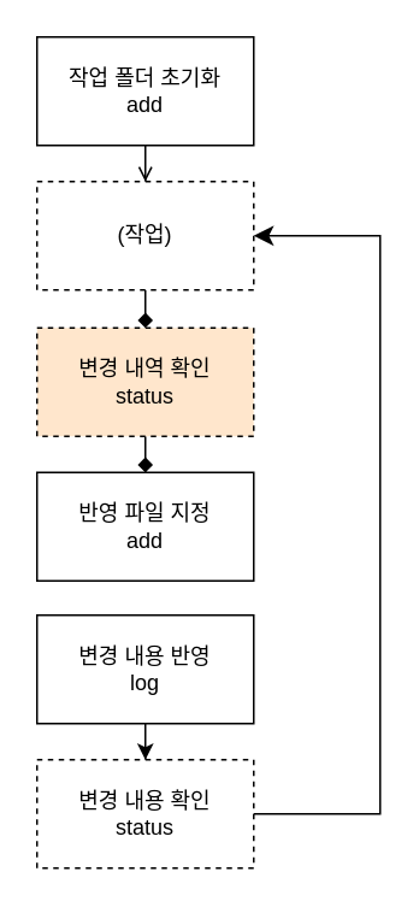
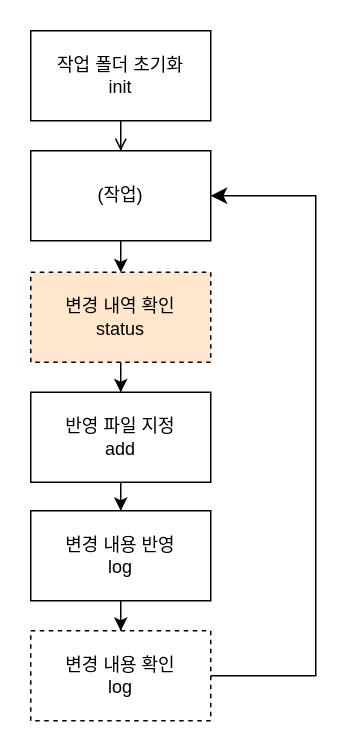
- <mxCell id="3" value="작업 폴더 초기화&lt;div&gt;add&lt;/div&gt;" style="rounded=0;whiteSpace=wrap;html=1;" vertex="1" parent="1"><mxGeometry x="20" y="20" width="120" height="60" as="geometry" /></mxCell>
+ <mxCell id="3" value="작업 폴더 초기화&lt;div&gt;init&lt;/div&gt;" style="rounded=0;whiteSpace=wrap;html=1;" vertex="1" parent="1"><mxGeometry x="20" y="20" width="120" height="60" as="geometry" /></mxCell>
- <mxCell id="5" value="(작업)" style="whiteSpace=wrap;html=1;rounded=0;dashed=1;" vertex="1" parent="1"><mxGeometry x="20" y="100" width="120" height="60" as="geometry" /></mxCell>
+ <mxCell id="5" value="(작업)" style="whiteSpace=wrap;html=1;rounded=0;" vertex="1" parent="1"><mxGeometry x="20" y="100" width="120" height="60" as="geometry" /></mxCell>
- <mxCell id="4" value="" style="edgeStyle=orthogonalEdgeStyle;rounded=0;orthogonalLoop=1;jettySize=auto;html=1;endArrow=diamond;" edge="1" parent="1" source="5" target="7"><mxGeometry relative="1" as="geometry" /></mxCell>
+ <mxCell id="4" value="" style="edgeStyle=orthogonalEdgeStyle;rounded=0;orthogonalLoop=1;jettySize=auto;html=1;" edge="1" parent="1" source="5" target="7"><mxGeometry relative="1" as="geometry" /></mxCell>
- <mxCell id="6" value="" style="edgeStyle=orthogonalEdgeStyle;rounded=0;orthogonalLoop=1;jettySize=auto;html=1;endArrow=diamond;" edge="1" parent="1" source="7" target="9"><mxGeometry relative="1" as="geometry" /></mxCell>
+ <mxCell id="6" value="" style="edgeStyle=orthogonalEdgeStyle;rounded=0;orthogonalLoop=1;jettySize=auto;html=1;" edge="1" parent="1" source="7" target="9"><mxGeometry relative="1" as="geometry" /></mxCell>
+ <mxCell id="8" value="" style="edgeStyle=orthogonalEdgeStyle;rounded=0;orthogonalLoop=1;jettySize=auto;html=1;" edge="1" parent="1" source="9" target="11"><mxGeometry relative="1" as="geometry" /></mxCell>
- <mxCell id="12" value="변경 내용 확인&lt;div&gt;status&lt;/div&gt;" style="whiteSpace=wrap;html=1;rounded=0;dashed=1" vertex="1" parent="1"><mxGeometry x="20" y="420" width="120" height="60" as="geometry" /></mxCell>
+ <mxCell id="12" value="변경 내용 확인&lt;div&gt;log&lt;/div&gt;" style="whiteSpace=wrap;html=1;rounded=0;dashed=1" vertex="1" parent="1"><mxGeometry x="20" y="420" width="120" height="60" as="geometry" /></mxCell>
